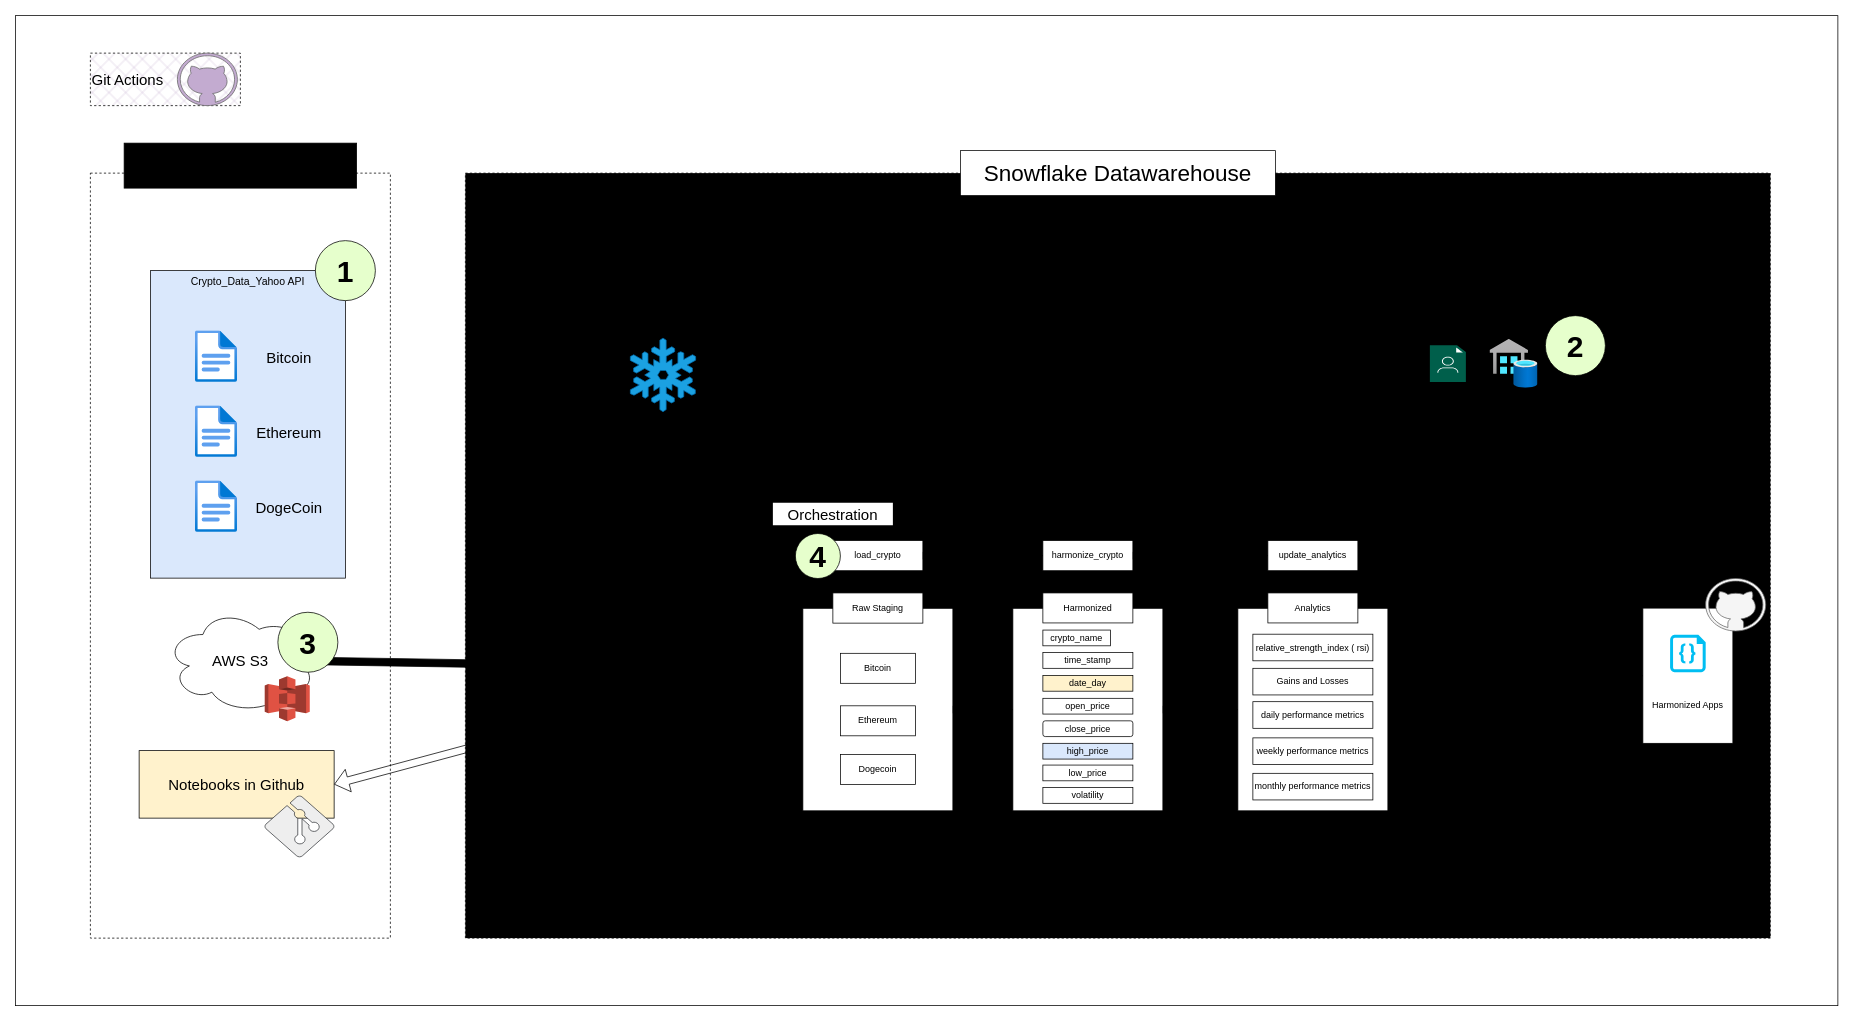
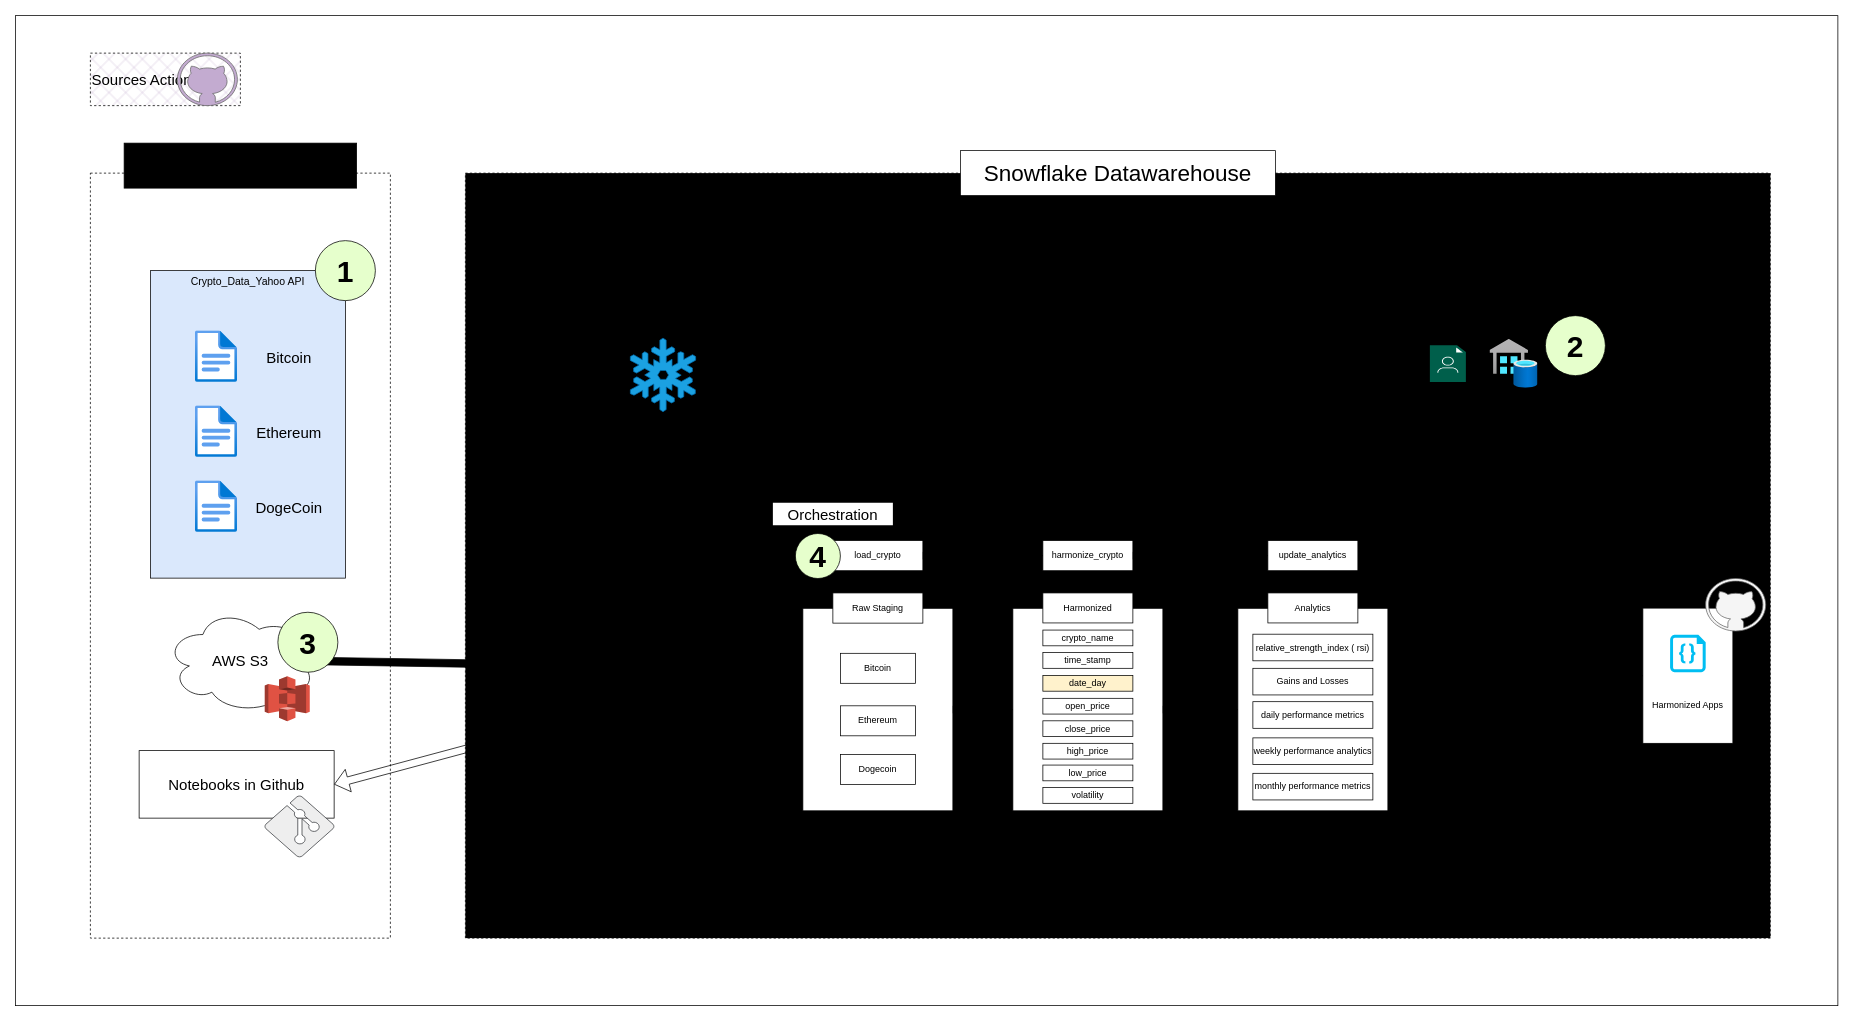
- <mxCell id="5" value="&lt;font style=&quot;font-size: 20px;&quot;&gt;Git Actions&lt;/font&gt;" style="rounded=0;whiteSpace=wrap;html=1;align=left;strokeColor=default;dashed=1;fillStyle=cross-hatch;fillColor=#C3ABD0;" vertex="1" parent="1"><mxGeometry x="120" y="70" width="200" height="70" as="geometry" /></mxCell>
+ <mxCell id="5" value="&lt;font style=&quot;font-size: 20px;&quot;&gt;Sources Actions&lt;/font&gt;" style="rounded=0;whiteSpace=wrap;html=1;align=left;strokeColor=default;dashed=1;fillStyle=cross-hatch;fillColor=#C3ABD0;" vertex="1" parent="1"><mxGeometry x="120" y="70" width="200" height="70" as="geometry" /></mxCell>
- <mxCell id="26" value="crypto_name" style="rounded=0;whiteSpace=wrap;html=1;" vertex="1" parent="1"><mxGeometry x="1390" y="839.25" width="90" height="21" as="geometry" /></mxCell>
+ <mxCell id="26" value="crypto_name" style="rounded=0;whiteSpace=wrap;html=1;" vertex="1" parent="1"><mxGeometry x="1390" y="839.25" width="120" height="21" as="geometry" /></mxCell>
- <mxCell id="30" value="close_price" style="whiteSpace=wrap;html=1;rounded=1;" vertex="1" parent="1"><mxGeometry x="1390" y="960.25" width="120" height="21" as="geometry" /></mxCell>
+ <mxCell id="30" value="close_price" style="rounded=0;whiteSpace=wrap;html=1;" vertex="1" parent="1"><mxGeometry x="1390" y="960.25" width="120" height="21" as="geometry" /></mxCell>
- <mxCell id="31" value="high_price" style="rounded=0;whiteSpace=wrap;html=1;fillColor=#dae8fc;" vertex="1" parent="1"><mxGeometry x="1390" y="990.25" width="120" height="21" as="geometry" /></mxCell>
+ <mxCell id="31" value="high_price" style="rounded=0;whiteSpace=wrap;html=1;" vertex="1" parent="1"><mxGeometry x="1390" y="990.25" width="120" height="21" as="geometry" /></mxCell>
- <mxCell id="39" value="weekly performance metrics" style="rounded=0;whiteSpace=wrap;html=1;" vertex="1" parent="1"><mxGeometry x="1670" y="983" width="160" height="35.5" as="geometry" /></mxCell>
+ <mxCell id="39" value="weekly performance analytics" style="rounded=0;whiteSpace=wrap;html=1;" vertex="1" parent="1"><mxGeometry x="1670" y="983" width="160" height="35.5" as="geometry" /></mxCell>
- <mxCell id="10" value="&lt;font style=&quot;font-size: 20px;&quot;&gt;Notebooks in Github&lt;/font&gt;" style="rounded=0;whiteSpace=wrap;html=1;fillColor=#fff2cc;" vertex="1" parent="1"><mxGeometry x="185" y="1000" width="260" height="90" as="geometry" /></mxCell>
+ <mxCell id="10" value="&lt;font style=&quot;font-size: 20px;&quot;&gt;Notebooks in Github&lt;/font&gt;" style="rounded=0;whiteSpace=wrap;html=1;" vertex="1" parent="1"><mxGeometry x="185" y="1000" width="260" height="90" as="geometry" /></mxCell>
